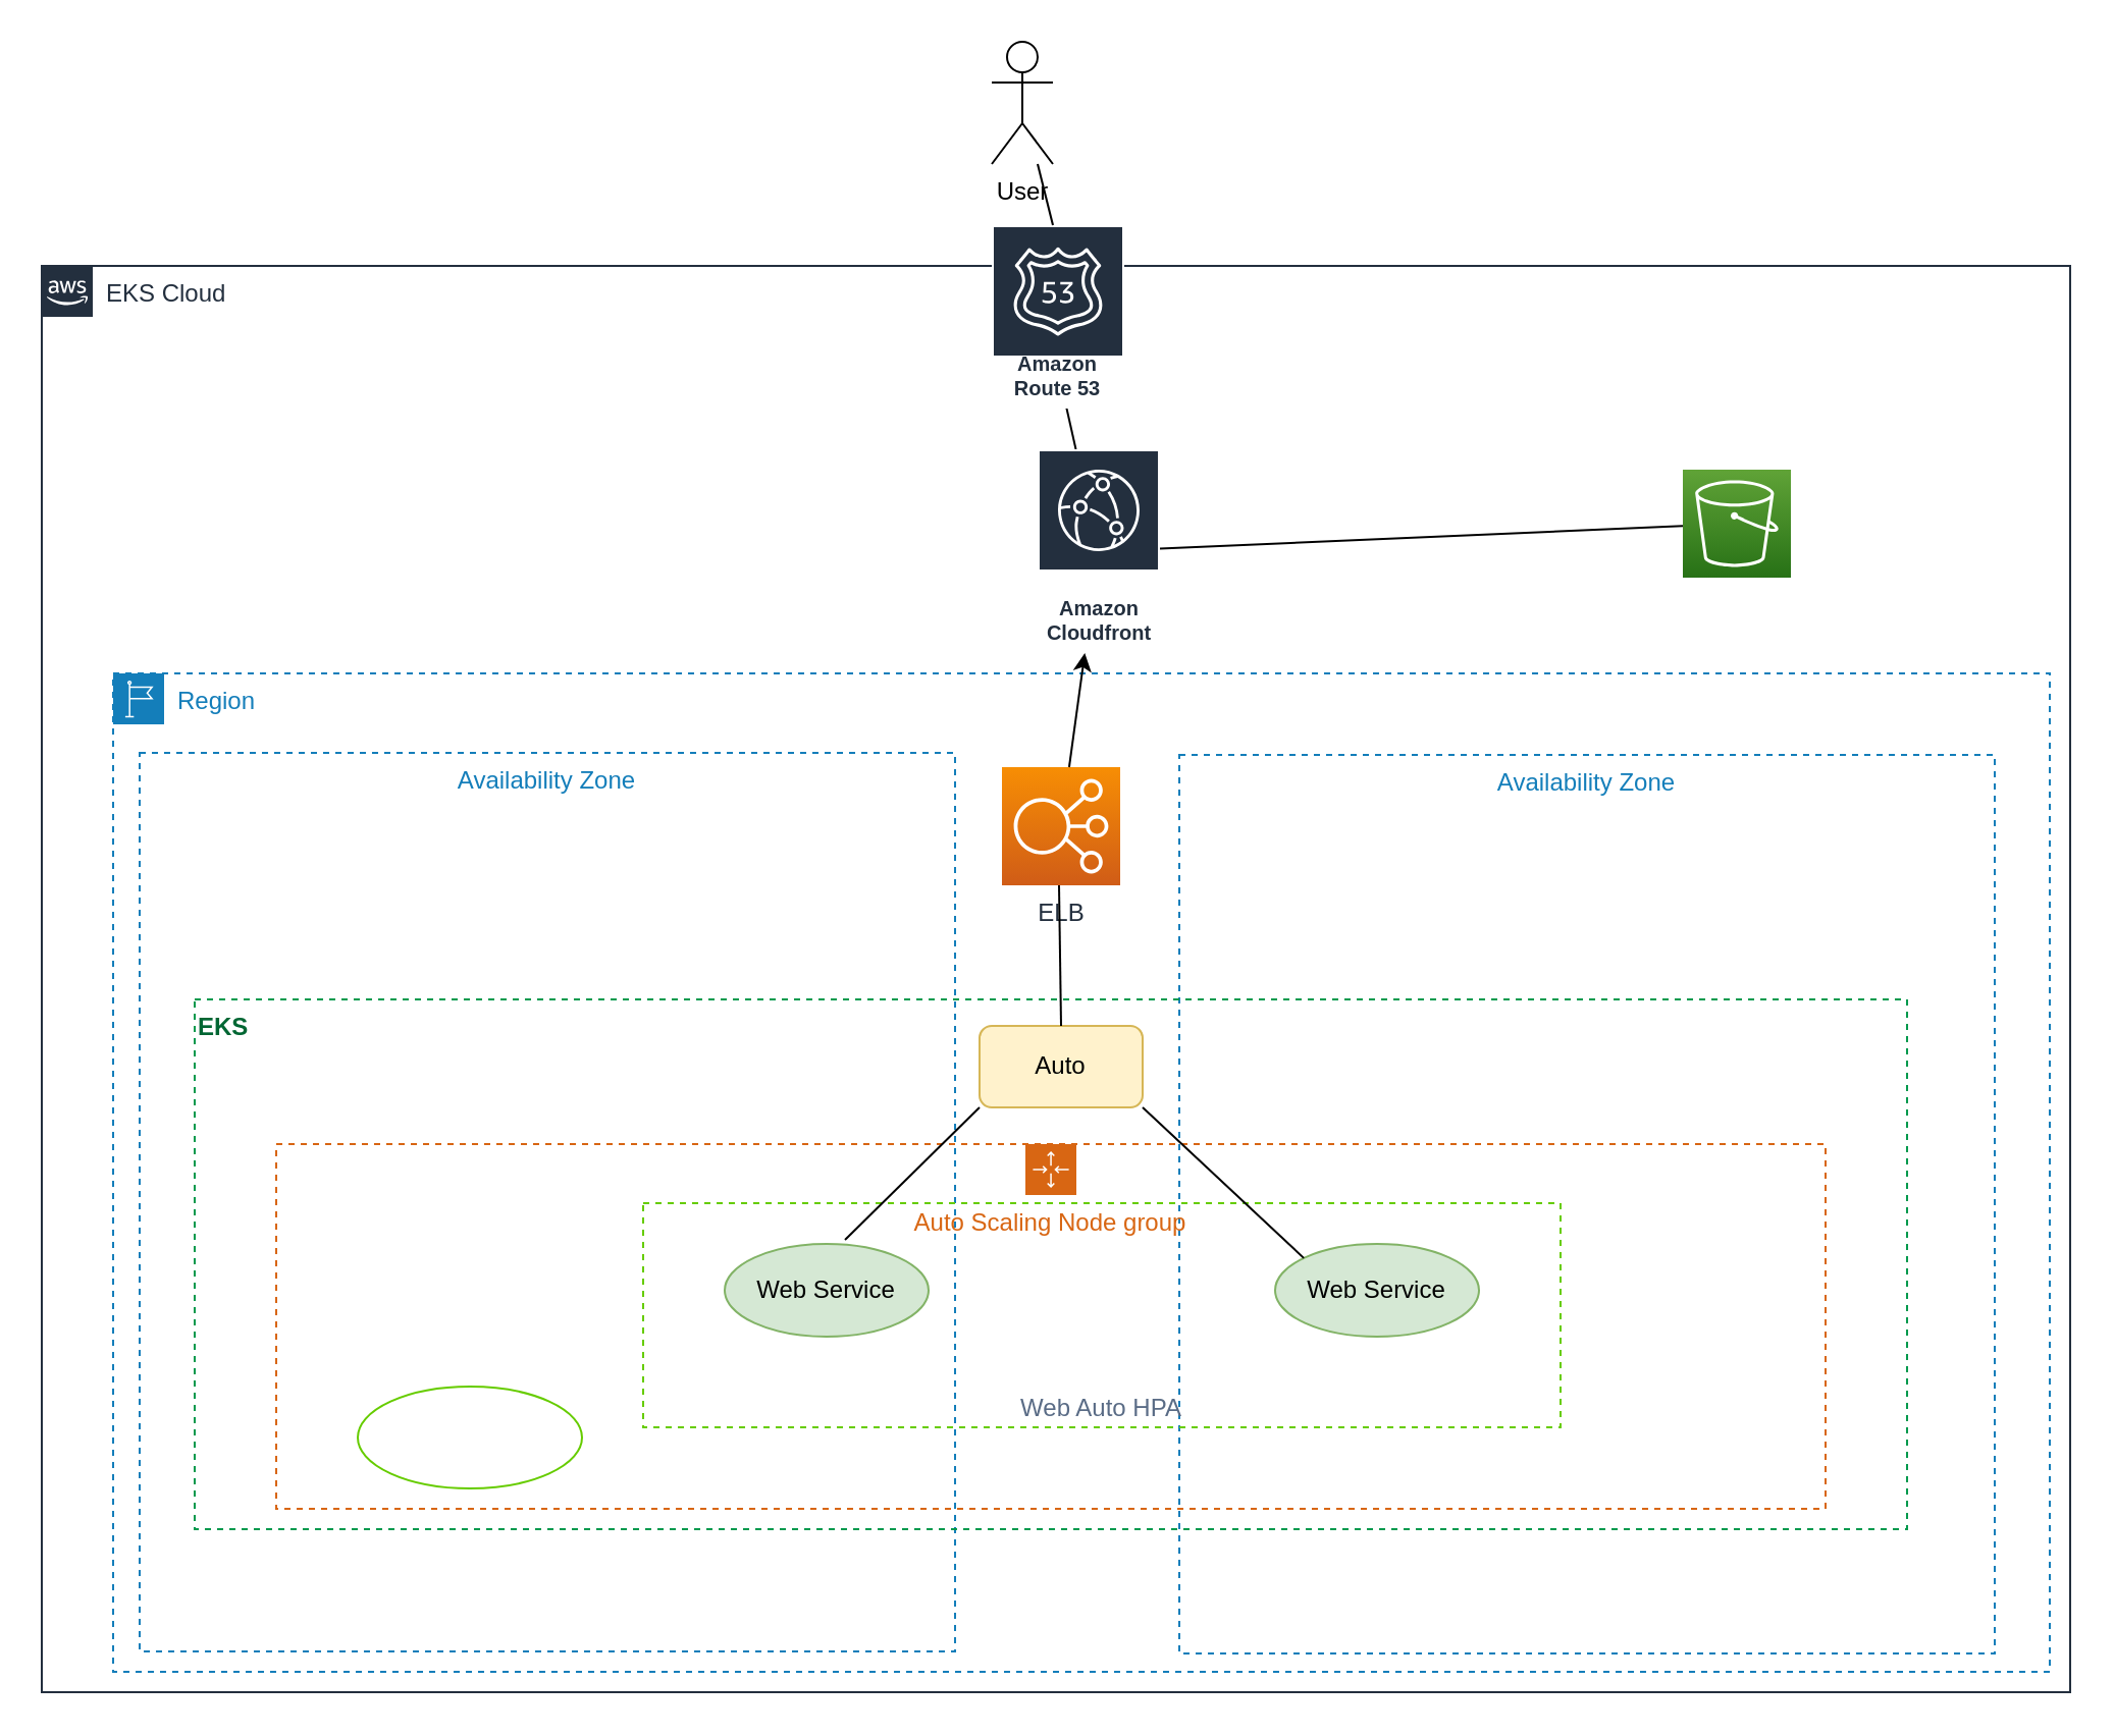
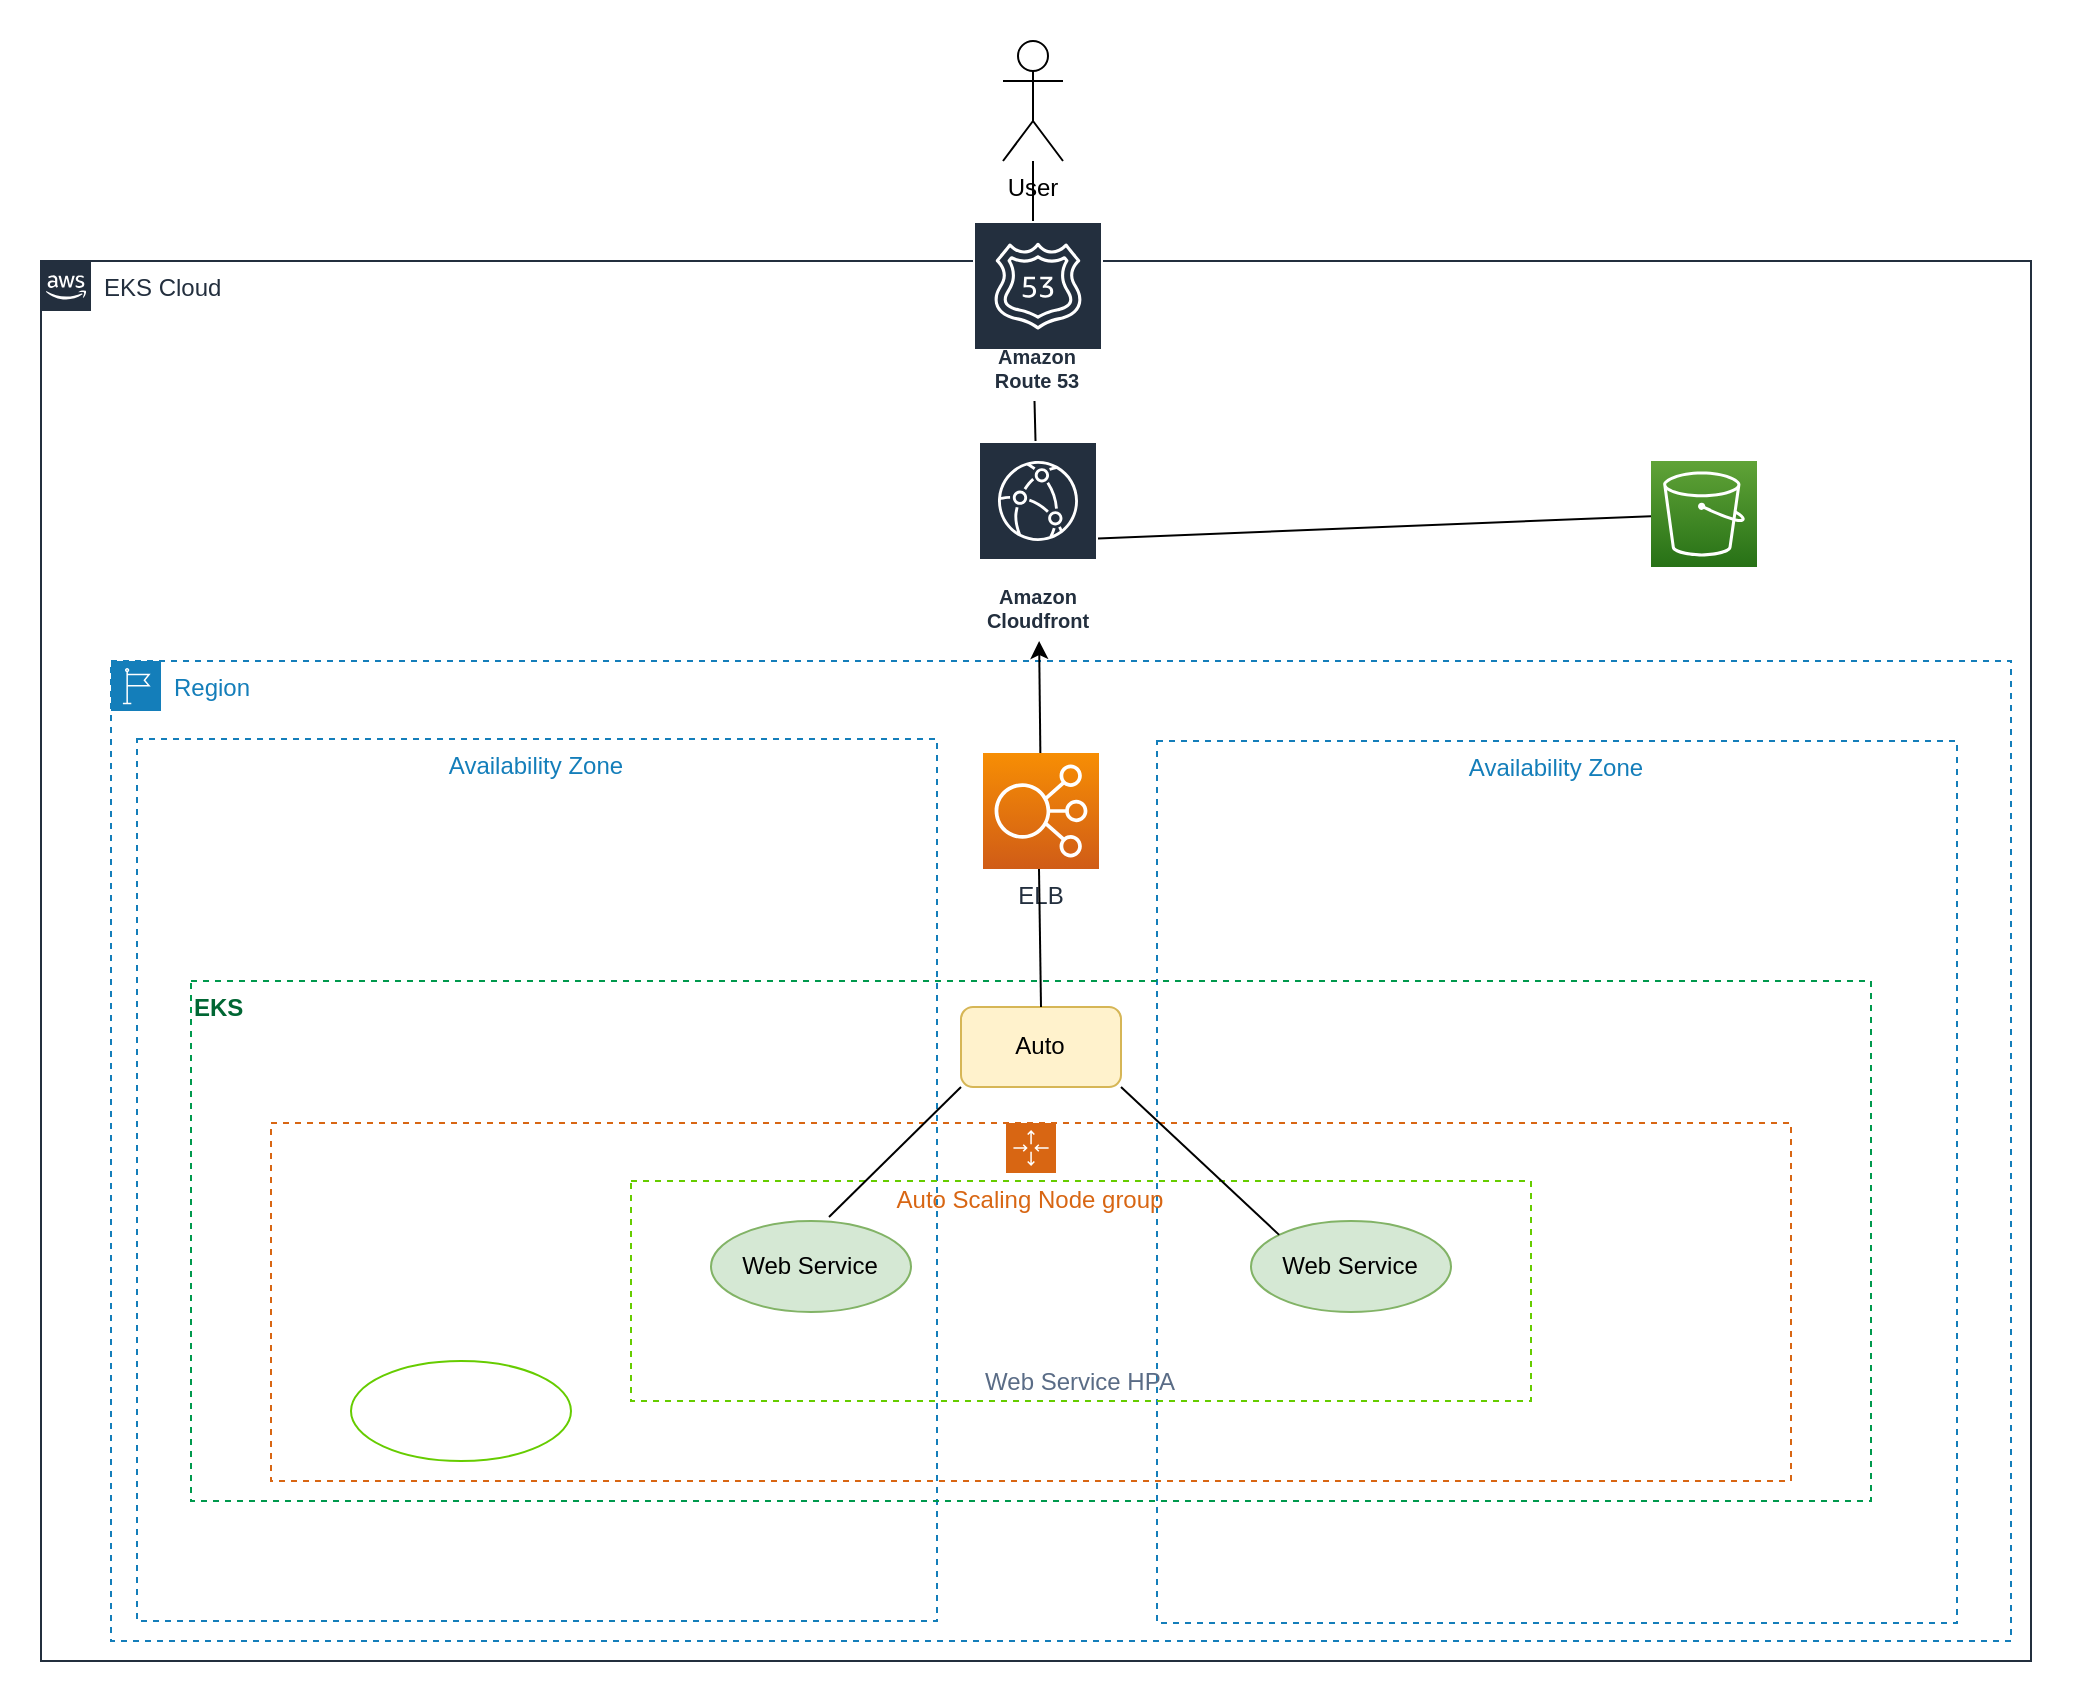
- <mxCell id="8" value="User" style="shape=umlActor;verticalLabelPosition=bottom;verticalAlign=top;html=1;outlineConnect=0;" vertex="1" parent="1"><mxGeometry x="486" y="20" width="30" height="60" as="geometry" /></mxCell>
+ <mxCell id="8" value="User" style="shape=umlActor;verticalLabelPosition=bottom;verticalAlign=top;html=1;outlineConnect=0;" vertex="1" parent="1"><mxGeometry x="501" width="30" height="60" as="geometry" y="20" /></mxCell>
- <mxCell id="5" value="Amazon Cloudfront" style="sketch=0;outlineConnect=0;fontColor=#232F3E;gradientColor=none;strokeColor=#ffffff;fillColor=#232F3E;dashed=0;verticalLabelPosition=middle;verticalAlign=bottom;align=center;html=1;whiteSpace=wrap;fontSize=10;fontStyle=1;spacing=3;shape=mxgraph.aws4.productIcon;prIcon=mxgraph.aws4.cloudfront;" vertex="1" parent="2"><mxGeometry x="488.5" y="90" width="60" height="100" as="geometry" /></mxCell>
+ <mxCell id="5" value="Amazon Cloudfront" style="sketch=0;outlineConnect=0;fontColor=#232F3E;gradientColor=none;strokeColor=#ffffff;fillColor=#232F3E;dashed=0;verticalLabelPosition=middle;verticalAlign=bottom;align=center;html=1;whiteSpace=wrap;fontSize=10;fontStyle=1;spacing=3;shape=mxgraph.aws4.productIcon;prIcon=mxgraph.aws4.cloudfront;" vertex="1" parent="2"><mxGeometry x="468.5" y="90" width="60" height="100" as="geometry" /></mxCell>
- <mxCell id="17" value="Web Auto HPA" style="fillColor=none;strokeColor=#66CC00;dashed=1;verticalAlign=bottom;fontStyle=0;fontColor=#5A6C86;" vertex="1" parent="15"><mxGeometry x="180" y="29" width="450" height="110" as="geometry" /></mxCell>
+ <mxCell id="17" value="Web Service HPA" style="fillColor=none;strokeColor=#66CC00;dashed=1;verticalAlign=bottom;fontStyle=0;fontColor=#5A6C86;" vertex="1" parent="15"><mxGeometry x="180" y="29" width="450" height="110" as="geometry" /></mxCell>
